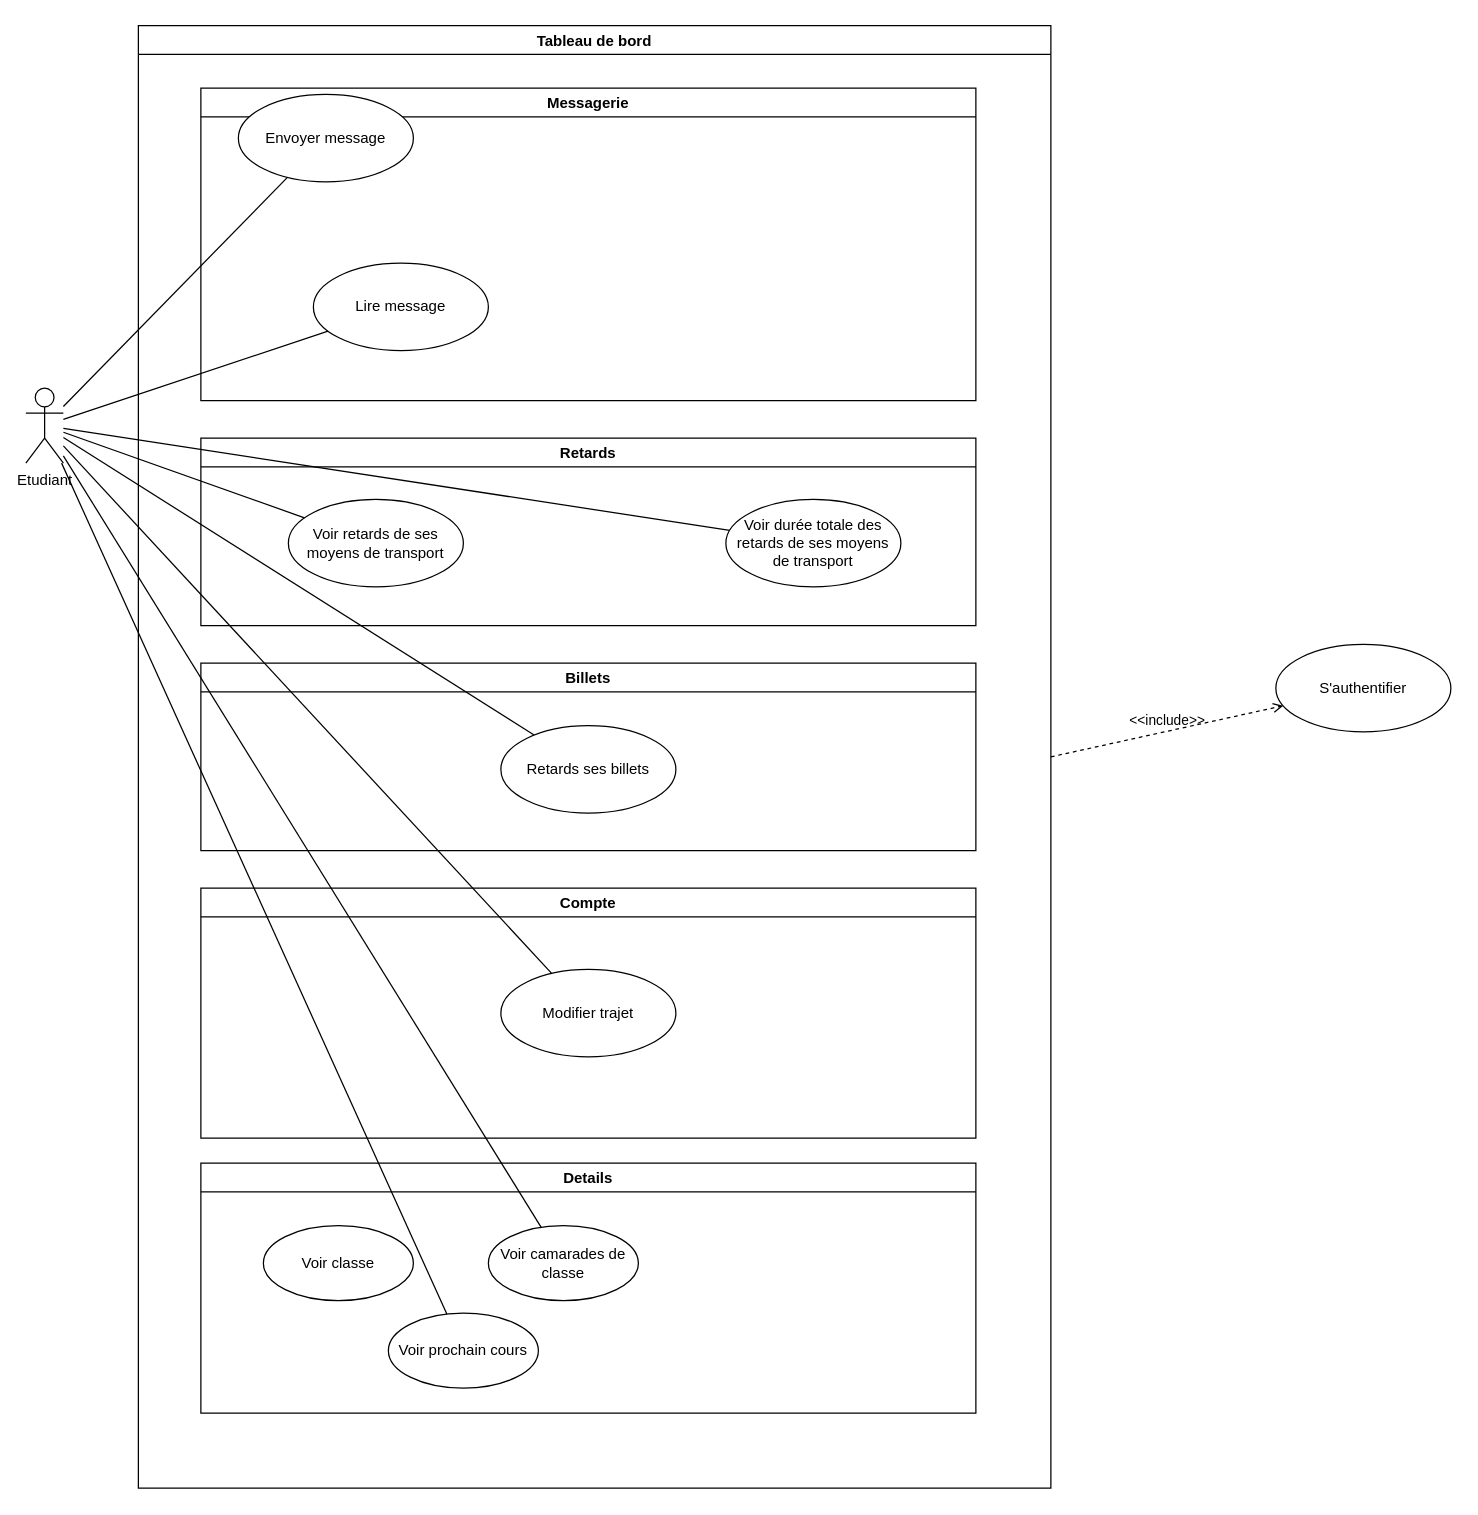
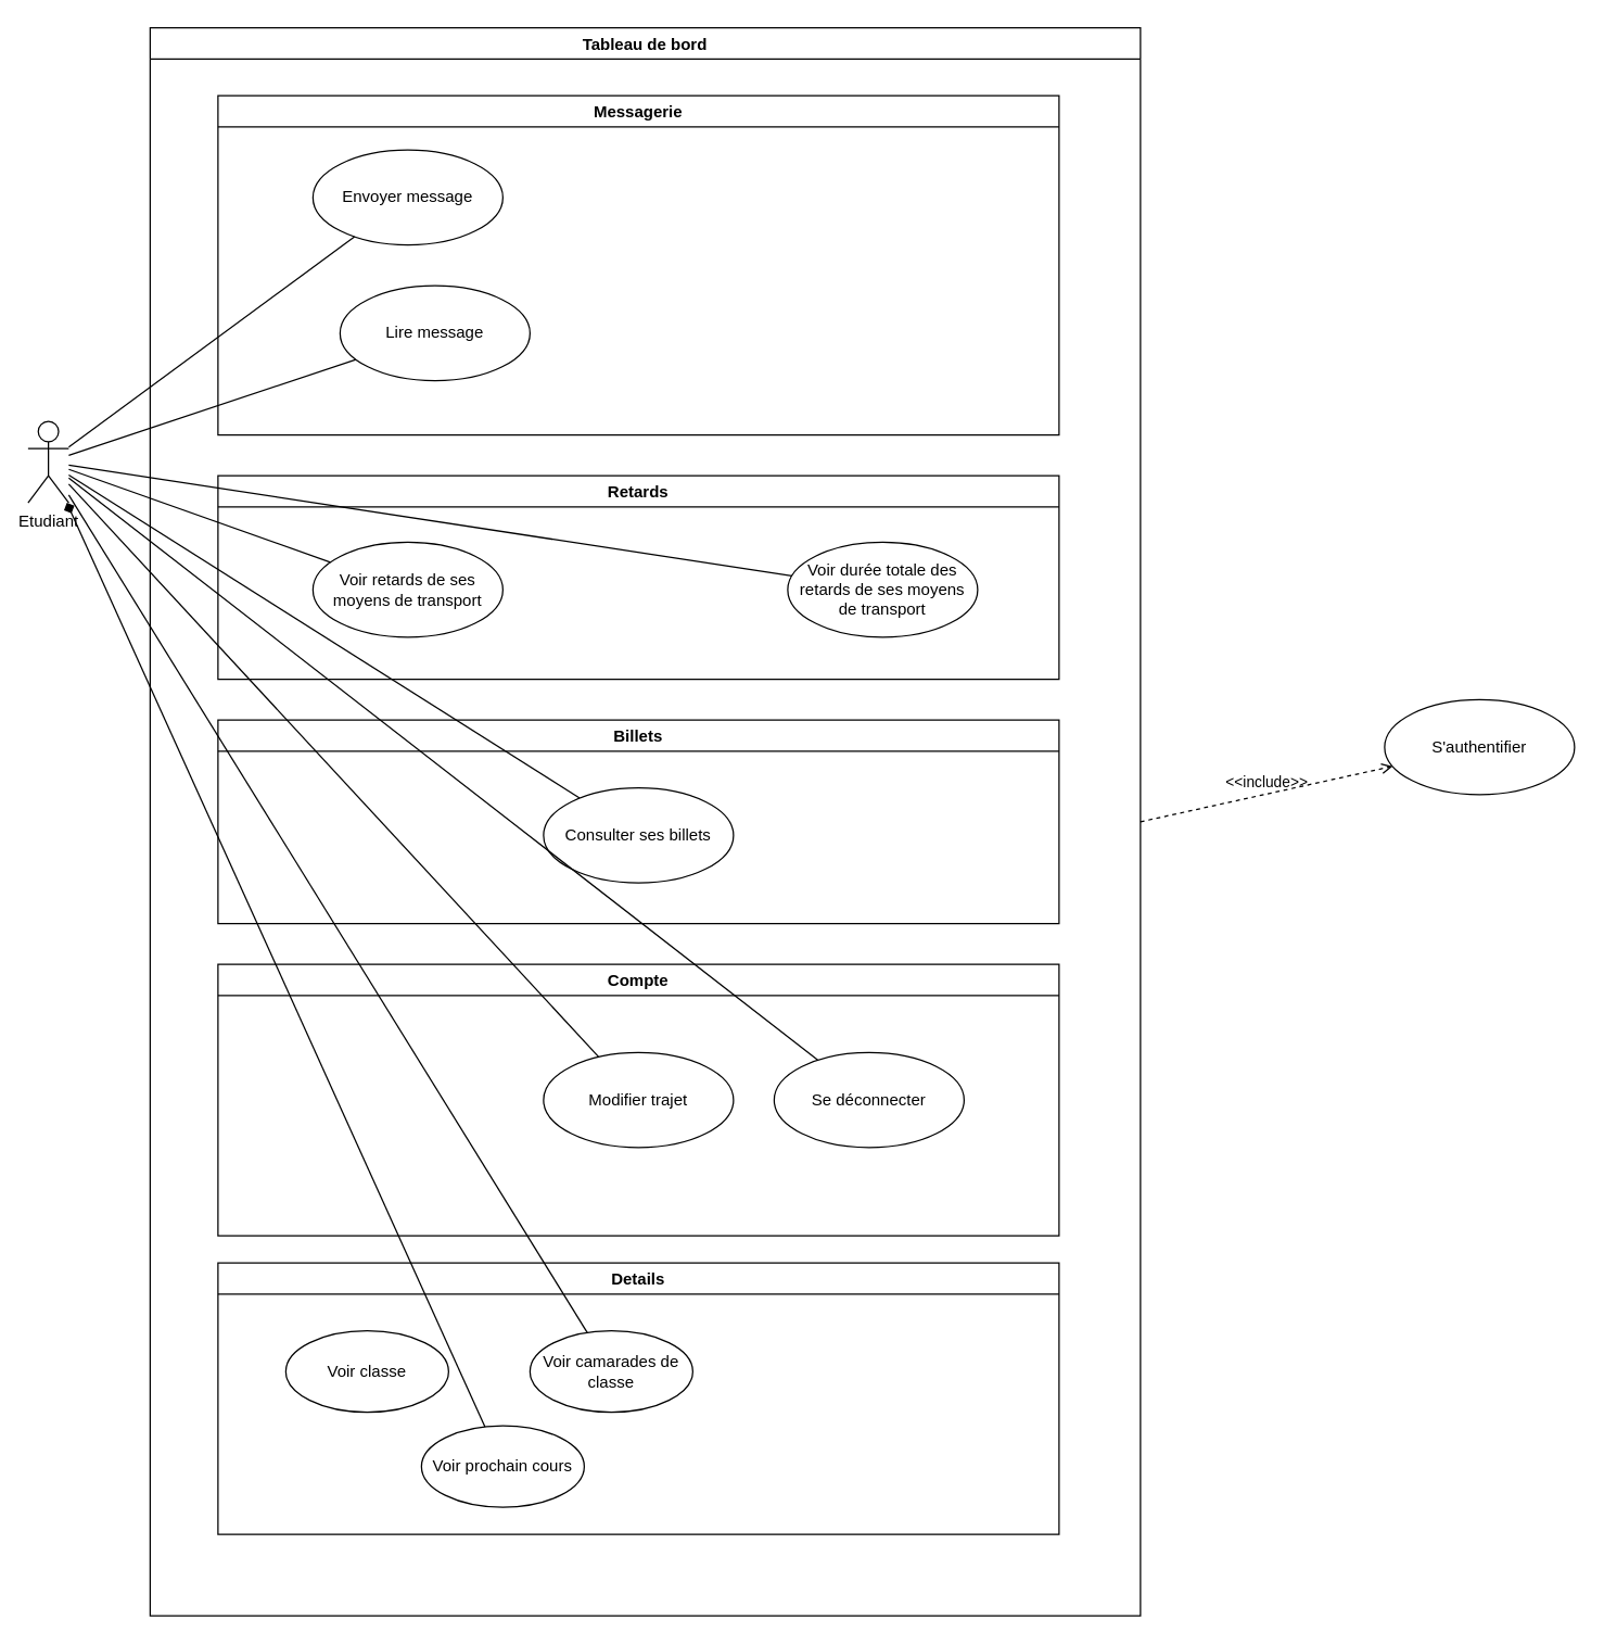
- <mxCell id="5" value="Envoyer message" style="ellipse;whiteSpace=wrap;html=1;" vertex="1" parent="4"><mxGeometry x="30" y="5" width="140" height="70" as="geometry" /></mxCell>
+ <mxCell id="5" value="Envoyer message" style="ellipse;whiteSpace=wrap;html=1;" vertex="1" parent="4"><mxGeometry x="70" y="40" width="140" height="70" as="geometry" /></mxCell>
- <mxCell id="29" value="" style="endArrow=none;html=1;rounded=0;" edge="1" parent="1" source="17" target="2"><mxGeometry width="50" height="50" relative="1" as="geometry"><mxPoint x="340" y="770" as="sourcePoint" /><mxPoint x="390" y="720" as="targetPoint" /></mxGeometry></mxCell>
+ <mxCell id="29" value="" style="endArrow=diamond;html=1;rounded=0;" edge="1" parent="1" source="17" target="2"><mxGeometry width="50" height="50" relative="1" as="geometry"><mxPoint x="340" y="770" as="sourcePoint" /><mxPoint x="390" y="720" as="targetPoint" /></mxGeometry></mxCell>
+ <mxCell id="21" value="" style="endArrow=none;html=1;rounded=0;" edge="1" parent="1" source="2" target="14"><mxGeometry width="50" height="50" relative="1" as="geometry"><mxPoint x="60" y="357.616" as="sourcePoint" /><mxPoint x="320.867" y="490.07" as="targetPoint" /></mxGeometry></mxCell>
- <mxCell id="11" value="&lt;div&gt;Retards ses billets&lt;/div&gt;" style="ellipse;whiteSpace=wrap;html=1;" vertex="1" parent="10"><mxGeometry x="240" y="50" width="140" height="70" as="geometry" /></mxCell>
+ <mxCell id="11" value="&lt;div&gt;Consulter ses billets&lt;/div&gt;" style="ellipse;whiteSpace=wrap;html=1;" vertex="1" parent="10"><mxGeometry x="240" y="50" width="140" height="70" as="geometry" /></mxCell>
+ <mxCell id="14" value="Se déconnecter" style="ellipse;whiteSpace=wrap;html=1;" vertex="1" parent="12"><mxGeometry x="410" y="65" width="140" height="70" as="geometry" /></mxCell>
